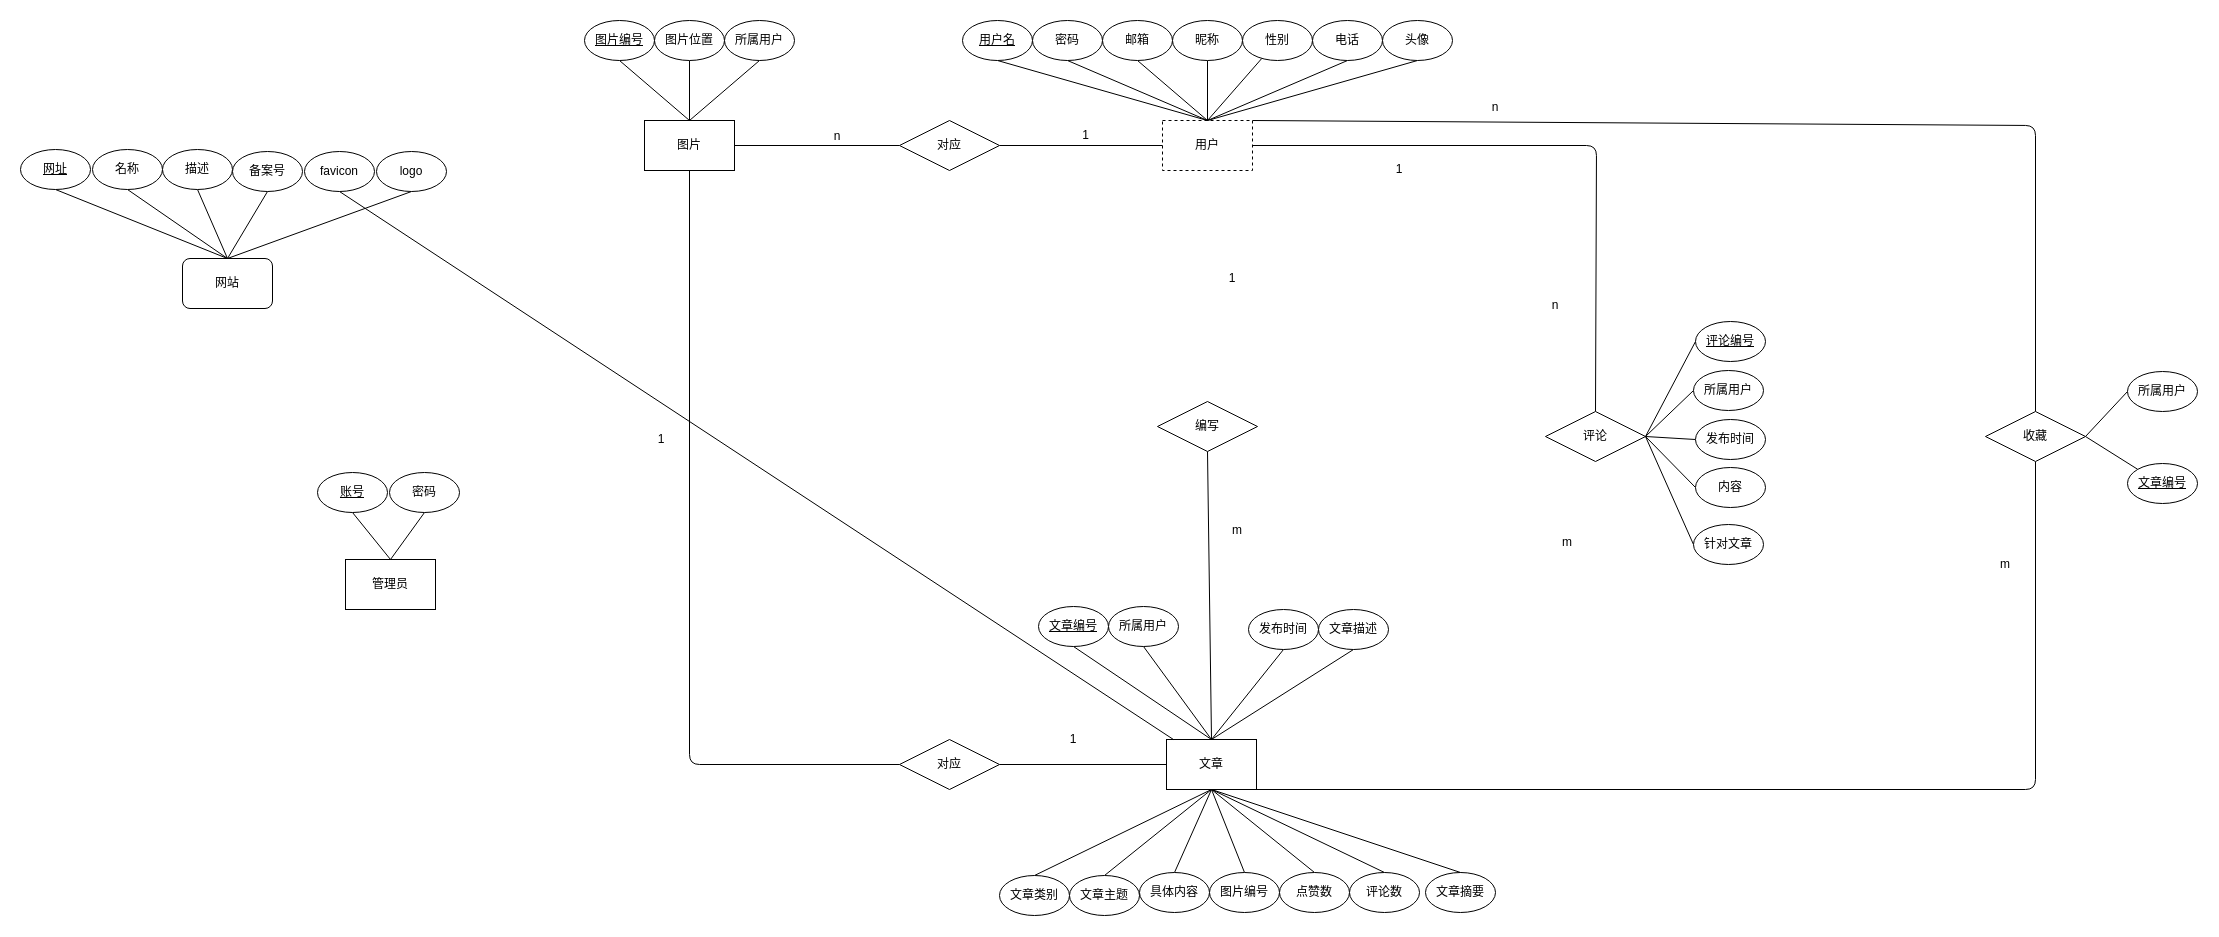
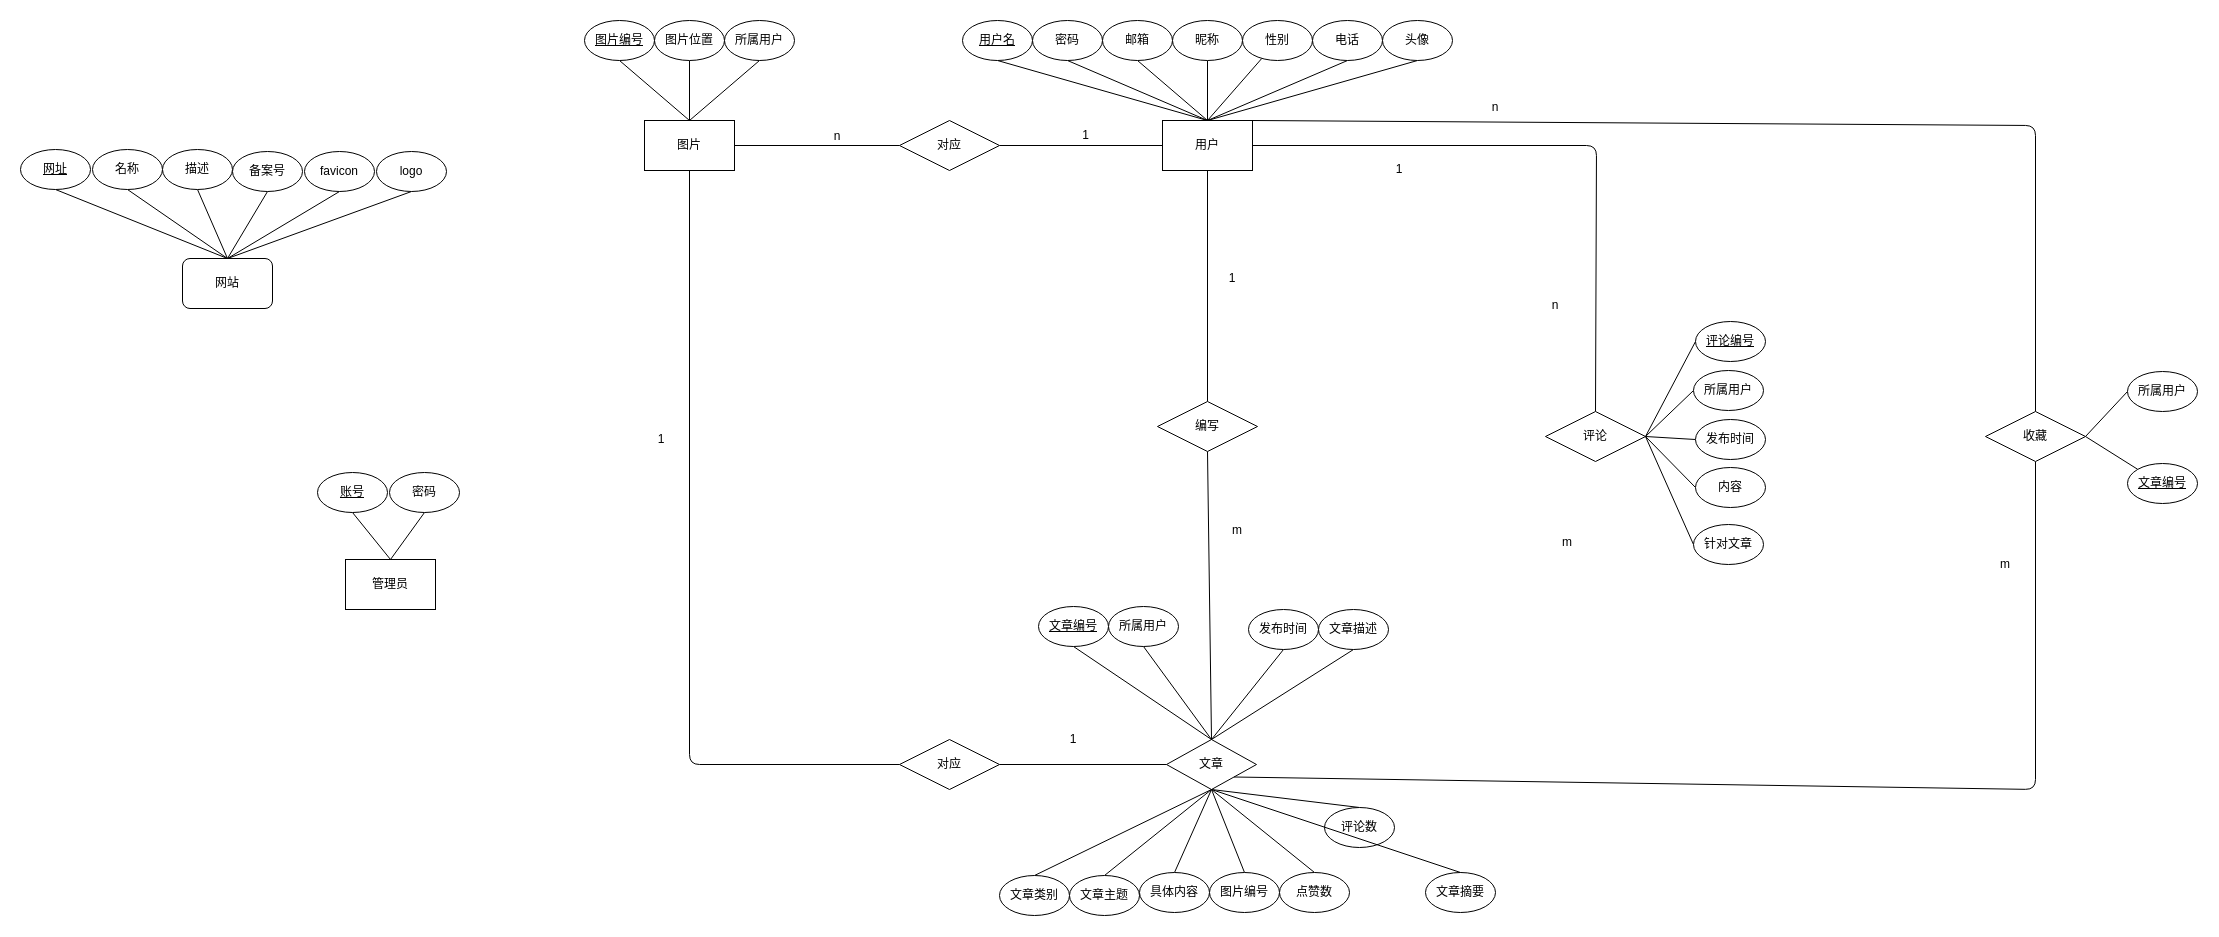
- <mxCell id="12" value="用户" style="rounded=0;whiteSpace=wrap;html=1;dashed=1;" parent="1" vertex="1"><mxGeometry x="1162" y="120" width="90" height="50" as="geometry" /></mxCell>
+ <mxCell id="12" value="用户" style="rounded=0;whiteSpace=wrap;html=1;" parent="1" vertex="1"><mxGeometry x="1162" y="120" width="90" height="50" as="geometry" /></mxCell>
+ <mxCell id="9" style="edgeStyle=none;rounded=1;orthogonalLoop=1;jettySize=auto;html=1;exitX=0.5;exitY=1;exitDx=0;exitDy=0;entryX=0.5;entryY=0;entryDx=0;entryDy=0;startArrow=none;startFill=0;endArrow=none;endFill=0;" parent="1" source="12" target="18" edge="1"><mxGeometry relative="1" as="geometry" /></mxCell>
- <mxCell id="59" style="edgeStyle=none;rounded=1;orthogonalLoop=1;jettySize=auto;html=1;exitX=0.5;exitY=1;exitDx=0;exitDy=0;startArrow=none;startFill=0;endArrow=none;endFill=0;" parent="1" source="60" target="8" edge="1"><mxGeometry relative="1" as="geometry" /></mxCell>
+ <mxCell id="59" style="edgeStyle=none;rounded=1;orthogonalLoop=1;jettySize=auto;html=1;exitX=0.5;exitY=1;exitDx=0;exitDy=0;entryX=0.5;entryY=0;entryDx=0;entryDy=0;startArrow=none;startFill=0;endArrow=none;endFill=0;" parent="1" source="60" target="2" edge="1"><mxGeometry relative="1" as="geometry" /></mxCell>
- <mxCell id="8" value="文章" style="rounded=0;whiteSpace=wrap;html=1;" parent="1" vertex="1"><mxGeometry x="1166" y="739" width="90" height="50" as="geometry" /></mxCell>
+ <mxCell id="8" value="文章" style="rhombus;whiteSpace=wrap;html=1;" parent="1" vertex="1"><mxGeometry x="1166" y="739" width="90" height="50" as="geometry" /></mxCell>
- <mxCell id="58" value="评论数" style="ellipse;whiteSpace=wrap;html=1;" parent="1" vertex="1"><mxGeometry x="1349" y="872" width="70" height="40" as="geometry" /></mxCell>
+ <mxCell id="58" value="评论数" style="ellipse;whiteSpace=wrap;html=1;" parent="1" vertex="1"><mxGeometry x="1324" y="807" width="70" height="40" as="geometry" /></mxCell>
